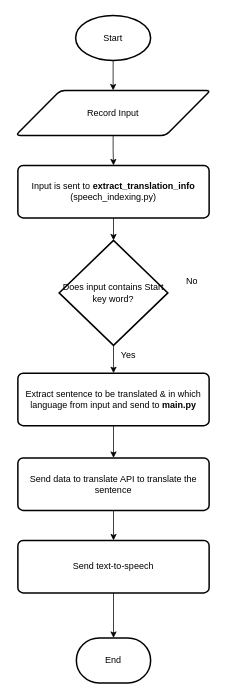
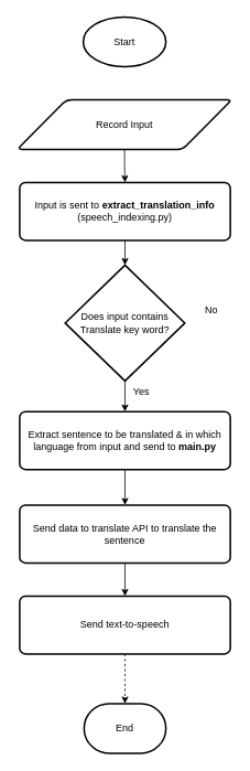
- <mxCell id="2" style="edgeStyle=orthogonalEdgeStyle;rounded=0;orthogonalLoop=1;jettySize=auto;html=1;exitX=0.5;exitY=1;exitDx=0;exitDy=0;exitPerimeter=0;entryX=0.5;entryY=0;entryDx=0;entryDy=0;" parent="1" source="3" target="5" edge="1"><mxGeometry relative="1" as="geometry" /></mxCell>
- <mxCell id="8" value="Does input contains Start key word?" style="strokeWidth=2;html=1;shape=mxgraph.flowchart.decision;whiteSpace=wrap;" parent="1" vertex="1"><mxGeometry x="78" y="320" width="145" height="140" as="geometry" /></mxCell>
+ <mxCell id="8" value="Does input contains Translate key word?" style="strokeWidth=2;html=1;shape=mxgraph.flowchart.decision;whiteSpace=wrap;" parent="1" vertex="1"><mxGeometry x="78" y="320" width="145" height="140" as="geometry" /></mxCell>
- <mxCell id="16" style="edgeStyle=orthogonalEdgeStyle;rounded=0;orthogonalLoop=1;jettySize=auto;html=1;exitX=0.5;exitY=1;exitDx=0;exitDy=0;entryX=0.5;entryY=0;entryDx=0;entryDy=0;entryPerimeter=0;" parent="1" source="13" target="14" edge="1"><mxGeometry relative="1" as="geometry" /></mxCell>
+ <mxCell id="16" style="edgeStyle=orthogonalEdgeStyle;rounded=0;orthogonalLoop=1;jettySize=auto;html=1;exitX=0.5;exitY=1;exitDx=0;exitDy=0;entryX=0.5;entryY=0;entryDx=0;entryDy=0;entryPerimeter=0;dashed=1;" parent="1" source="13" target="14" edge="1"><mxGeometry relative="1" as="geometry" /></mxCell>
